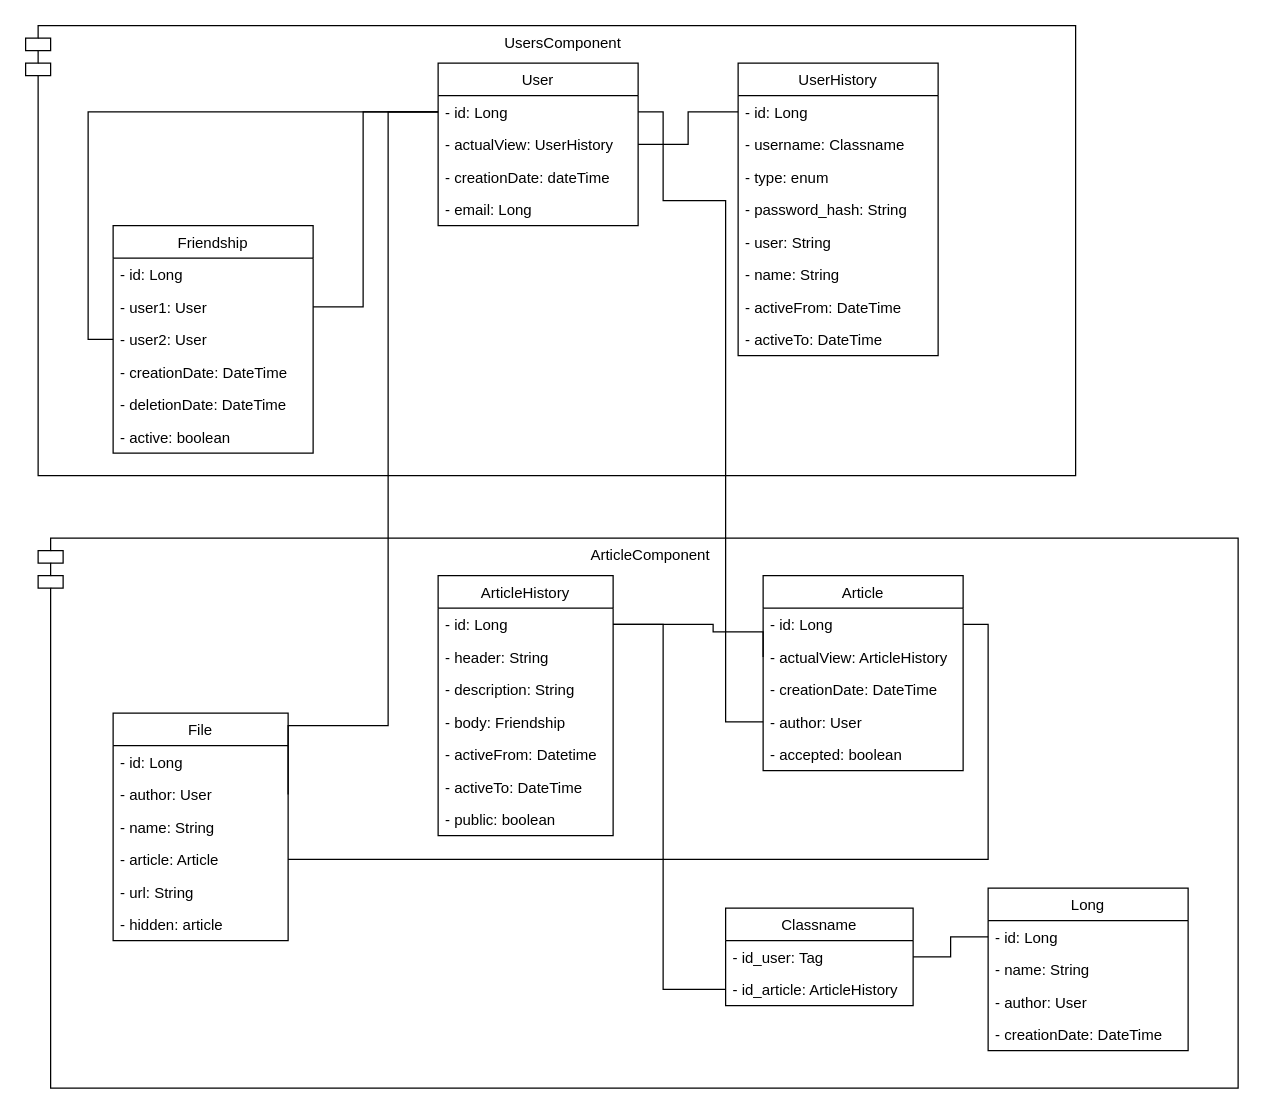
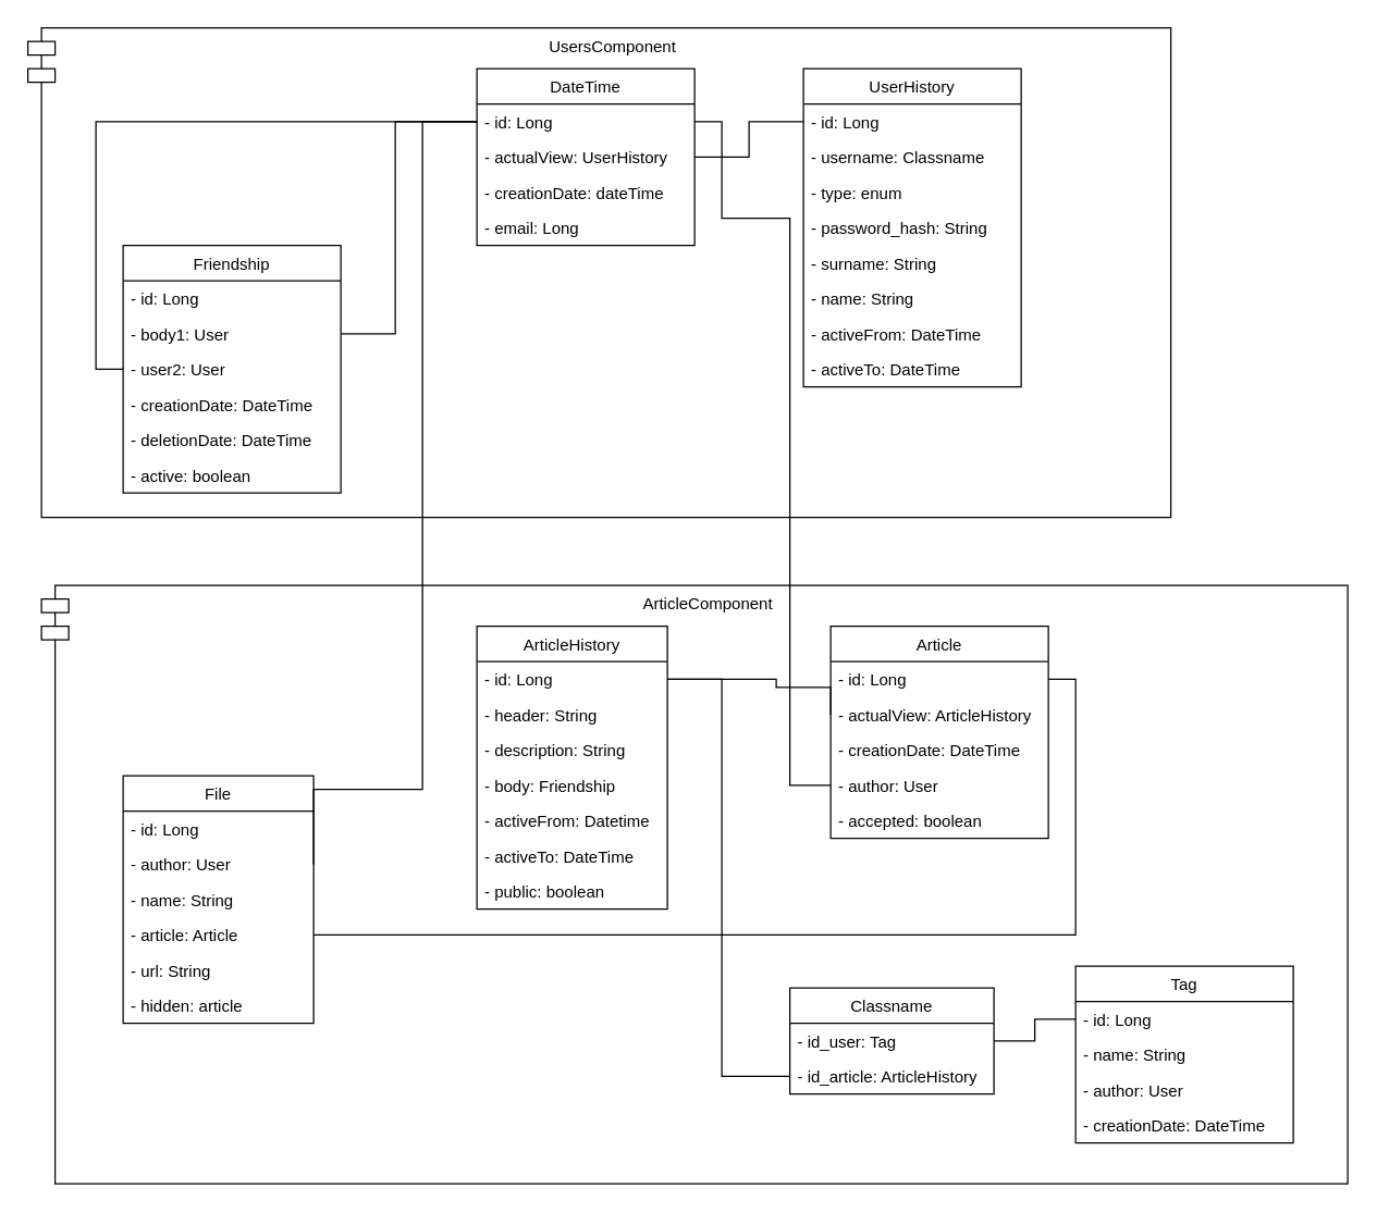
- <mxCell id="4" value="User" style="swimlane;fontStyle=0;childLayout=stackLayout;horizontal=1;startSize=26;fillColor=none;horizontalStack=0;resizeParent=1;resizeParentMax=0;resizeLast=0;collapsible=1;marginBottom=0;" vertex="1" parent="1"><mxGeometry x="350" y="50" width="160" height="130" as="geometry" /></mxCell>
+ <mxCell id="4" value="DateTime" style="swimlane;fontStyle=0;childLayout=stackLayout;horizontal=1;startSize=26;fillColor=none;horizontalStack=0;resizeParent=1;resizeParentMax=0;resizeLast=0;collapsible=1;marginBottom=0;" vertex="1" parent="1"><mxGeometry x="350" y="50" width="160" height="130" as="geometry" /></mxCell>
- <mxCell id="14" value="- user: String" style="text;strokeColor=none;fillColor=none;align=left;verticalAlign=top;spacingLeft=4;spacingRight=4;overflow=hidden;rotatable=0;points=[[0,0.5],[1,0.5]];portConstraint=eastwest;" vertex="1" parent="9"><mxGeometry y="130" width="160" height="26" as="geometry" /></mxCell>
+ <mxCell id="14" value="- surname: String" style="text;strokeColor=none;fillColor=none;align=left;verticalAlign=top;spacingLeft=4;spacingRight=4;overflow=hidden;rotatable=0;points=[[0,0.5],[1,0.5]];portConstraint=eastwest;" vertex="1" parent="9"><mxGeometry y="130" width="160" height="26" as="geometry" /></mxCell>
- <mxCell id="21" value="- user1: User" style="text;strokeColor=none;fillColor=none;align=left;verticalAlign=top;spacingLeft=4;spacingRight=4;overflow=hidden;rotatable=0;points=[[0,0.5],[1,0.5]];portConstraint=eastwest;" vertex="1" parent="19"><mxGeometry y="52" width="160" height="26" as="geometry" /></mxCell>
+ <mxCell id="21" value="- body1: User" style="text;strokeColor=none;fillColor=none;align=left;verticalAlign=top;spacingLeft=4;spacingRight=4;overflow=hidden;rotatable=0;points=[[0,0.5],[1,0.5]];portConstraint=eastwest;" vertex="1" parent="19"><mxGeometry y="52" width="160" height="26" as="geometry" /></mxCell>
- <mxCell id="43" value="Long" style="swimlane;fontStyle=0;childLayout=stackLayout;horizontal=1;startSize=26;fillColor=none;horizontalStack=0;resizeParent=1;resizeParentMax=0;resizeLast=0;collapsible=1;marginBottom=0;" vertex="1" parent="1"><mxGeometry x="790" y="710" width="160" height="130" as="geometry" /></mxCell>
+ <mxCell id="43" value="Tag" style="swimlane;fontStyle=0;childLayout=stackLayout;horizontal=1;startSize=26;fillColor=none;horizontalStack=0;resizeParent=1;resizeParentMax=0;resizeLast=0;collapsible=1;marginBottom=0;" vertex="1" parent="1"><mxGeometry x="790" y="710" width="160" height="130" as="geometry" /></mxCell>
